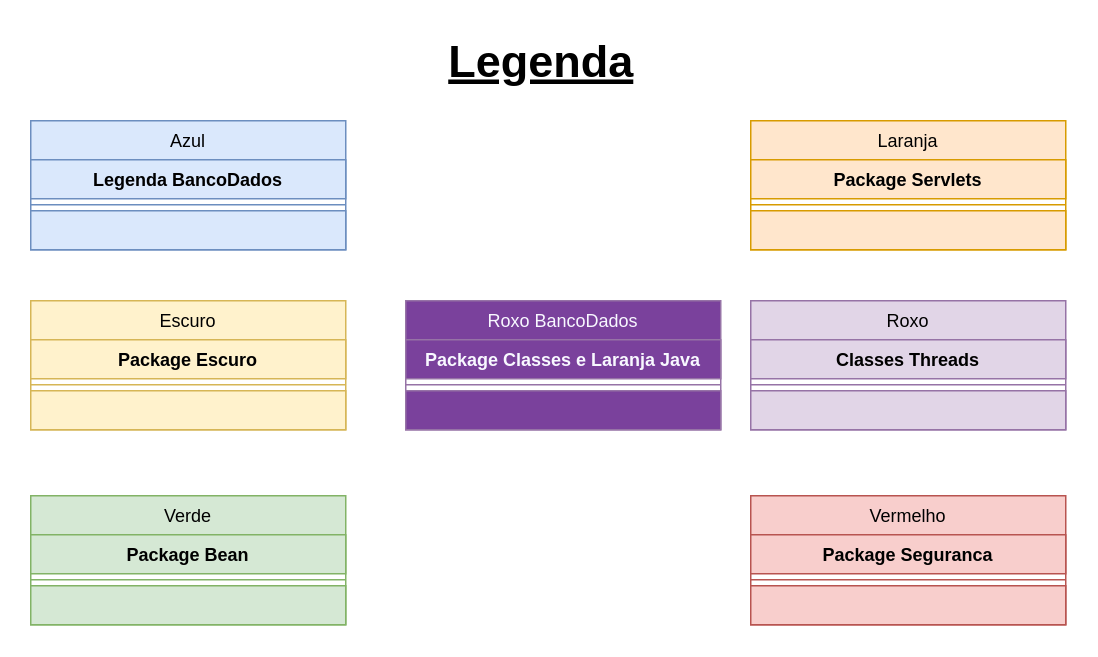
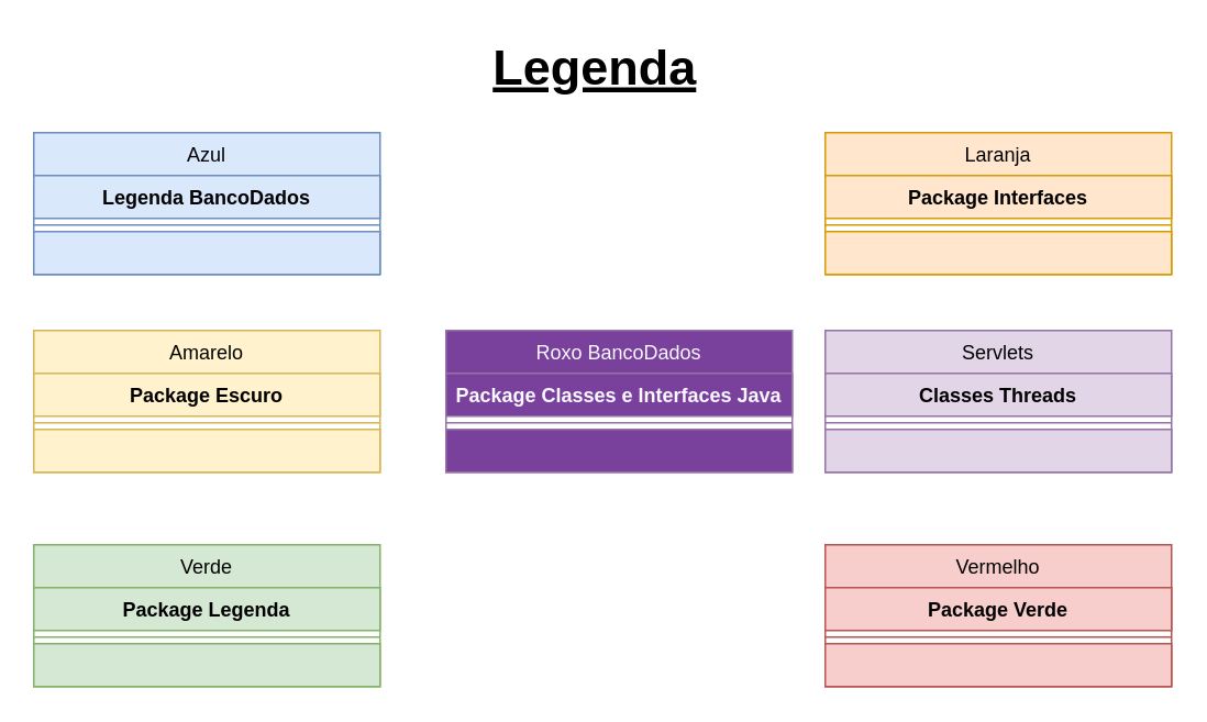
- <mxCell id="20" value="Package Servlets" style="text;align=center;verticalAlign=top;spacingLeft=4;spacingRight=4;overflow=hidden;rotatable=0;points=[[0,0.5],[1,0.5]];portConstraint=eastwest;fillColor=#ffe6cc;strokeColor=#d79b00;fontStyle=1" vertex="1" parent="19"><mxGeometry y="26" width="210" height="26" as="geometry" /></mxCell>
+ <mxCell id="20" value="Package Interfaces" style="text;align=center;verticalAlign=top;spacingLeft=4;spacingRight=4;overflow=hidden;rotatable=0;points=[[0,0.5],[1,0.5]];portConstraint=eastwest;fillColor=#ffe6cc;strokeColor=#d79b00;fontStyle=1" vertex="1" parent="19"><mxGeometry y="26" width="210" height="26" as="geometry" /></mxCell>
- <mxCell id="7" value="Escuro" style="swimlane;fontStyle=0;align=center;verticalAlign=top;childLayout=stackLayout;horizontal=1;startSize=26;horizontalStack=0;resizeParent=1;resizeLast=0;collapsible=1;marginBottom=0;rounded=0;shadow=0;strokeWidth=1;fillColor=#fff2cc;strokeColor=#d6b656;" vertex="1" parent="1"><mxGeometry x="20" y="200" width="210" height="86" as="geometry"><mxRectangle x="130" y="380" width="160" height="26" as="alternateBounds" /></mxGeometry></mxCell>
+ <mxCell id="7" value="Amarelo" style="swimlane;fontStyle=0;align=center;verticalAlign=top;childLayout=stackLayout;horizontal=1;startSize=26;horizontalStack=0;resizeParent=1;resizeLast=0;collapsible=1;marginBottom=0;rounded=0;shadow=0;strokeWidth=1;fillColor=#fff2cc;strokeColor=#d6b656;" vertex="1" parent="1"><mxGeometry x="20" y="200" width="210" height="86" as="geometry"><mxRectangle x="130" y="380" width="160" height="26" as="alternateBounds" /></mxGeometry></mxCell>
- <mxCell id="15" value="Roxo" style="swimlane;fontStyle=0;align=center;verticalAlign=top;childLayout=stackLayout;horizontal=1;startSize=26;horizontalStack=0;resizeParent=1;resizeLast=0;collapsible=1;marginBottom=0;rounded=0;shadow=0;strokeWidth=1;fillColor=#e1d5e7;strokeColor=#9673a6;" vertex="1" parent="1"><mxGeometry x="500" y="200" width="210" height="86" as="geometry"><mxRectangle x="130" y="380" width="160" height="26" as="alternateBounds" /></mxGeometry></mxCell>
+ <mxCell id="15" value="Servlets" style="swimlane;fontStyle=0;align=center;verticalAlign=top;childLayout=stackLayout;horizontal=1;startSize=26;horizontalStack=0;resizeParent=1;resizeLast=0;collapsible=1;marginBottom=0;rounded=0;shadow=0;strokeWidth=1;fillColor=#e1d5e7;strokeColor=#9673a6;" vertex="1" parent="1"><mxGeometry x="500" y="200" width="210" height="86" as="geometry"><mxRectangle x="130" y="380" width="160" height="26" as="alternateBounds" /></mxGeometry></mxCell>
- <mxCell id="28" value="Package Classes e Laranja Java" style="text;align=center;verticalAlign=top;spacingLeft=4;spacingRight=4;overflow=hidden;rotatable=0;points=[[0,0.5],[1,0.5]];portConstraint=eastwest;strokeColor=#9673a6;fontStyle=1;fillColor=#7A419C;fontColor=#f8f8ff;" vertex="1" parent="27"><mxGeometry y="26" width="210" height="26" as="geometry" /></mxCell>
+ <mxCell id="28" value="Package Classes e Interfaces Java" style="text;align=center;verticalAlign=top;spacingLeft=4;spacingRight=4;overflow=hidden;rotatable=0;points=[[0,0.5],[1,0.5]];portConstraint=eastwest;strokeColor=#9673a6;fontStyle=1;fillColor=#7A419C;fontColor=#f8f8ff;" vertex="1" parent="27"><mxGeometry y="26" width="210" height="26" as="geometry" /></mxCell>
- <mxCell id="12" value="Package Bean" style="text;align=center;verticalAlign=top;spacingLeft=4;spacingRight=4;overflow=hidden;rotatable=0;points=[[0,0.5],[1,0.5]];portConstraint=eastwest;fillColor=#d5e8d4;strokeColor=#82b366;fontStyle=1" vertex="1" parent="11"><mxGeometry y="26" width="210" height="26" as="geometry" /></mxCell>
+ <mxCell id="12" value="Package Legenda" style="text;align=center;verticalAlign=top;spacingLeft=4;spacingRight=4;overflow=hidden;rotatable=0;points=[[0,0.5],[1,0.5]];portConstraint=eastwest;fillColor=#d5e8d4;strokeColor=#82b366;fontStyle=1" vertex="1" parent="11"><mxGeometry y="26" width="210" height="26" as="geometry" /></mxCell>
- <mxCell id="24" value="Package Seguranca" style="text;align=center;verticalAlign=top;spacingLeft=4;spacingRight=4;overflow=hidden;rotatable=0;points=[[0,0.5],[1,0.5]];portConstraint=eastwest;fillColor=#f8cecc;strokeColor=#b85450;fontStyle=1" vertex="1" parent="23"><mxGeometry y="26" width="210" height="26" as="geometry" /></mxCell>
+ <mxCell id="24" value="Package Verde" style="text;align=center;verticalAlign=top;spacingLeft=4;spacingRight=4;overflow=hidden;rotatable=0;points=[[0,0.5],[1,0.5]];portConstraint=eastwest;fillColor=#f8cecc;strokeColor=#b85450;fontStyle=1" vertex="1" parent="23"><mxGeometry y="26" width="210" height="26" as="geometry" /></mxCell>
